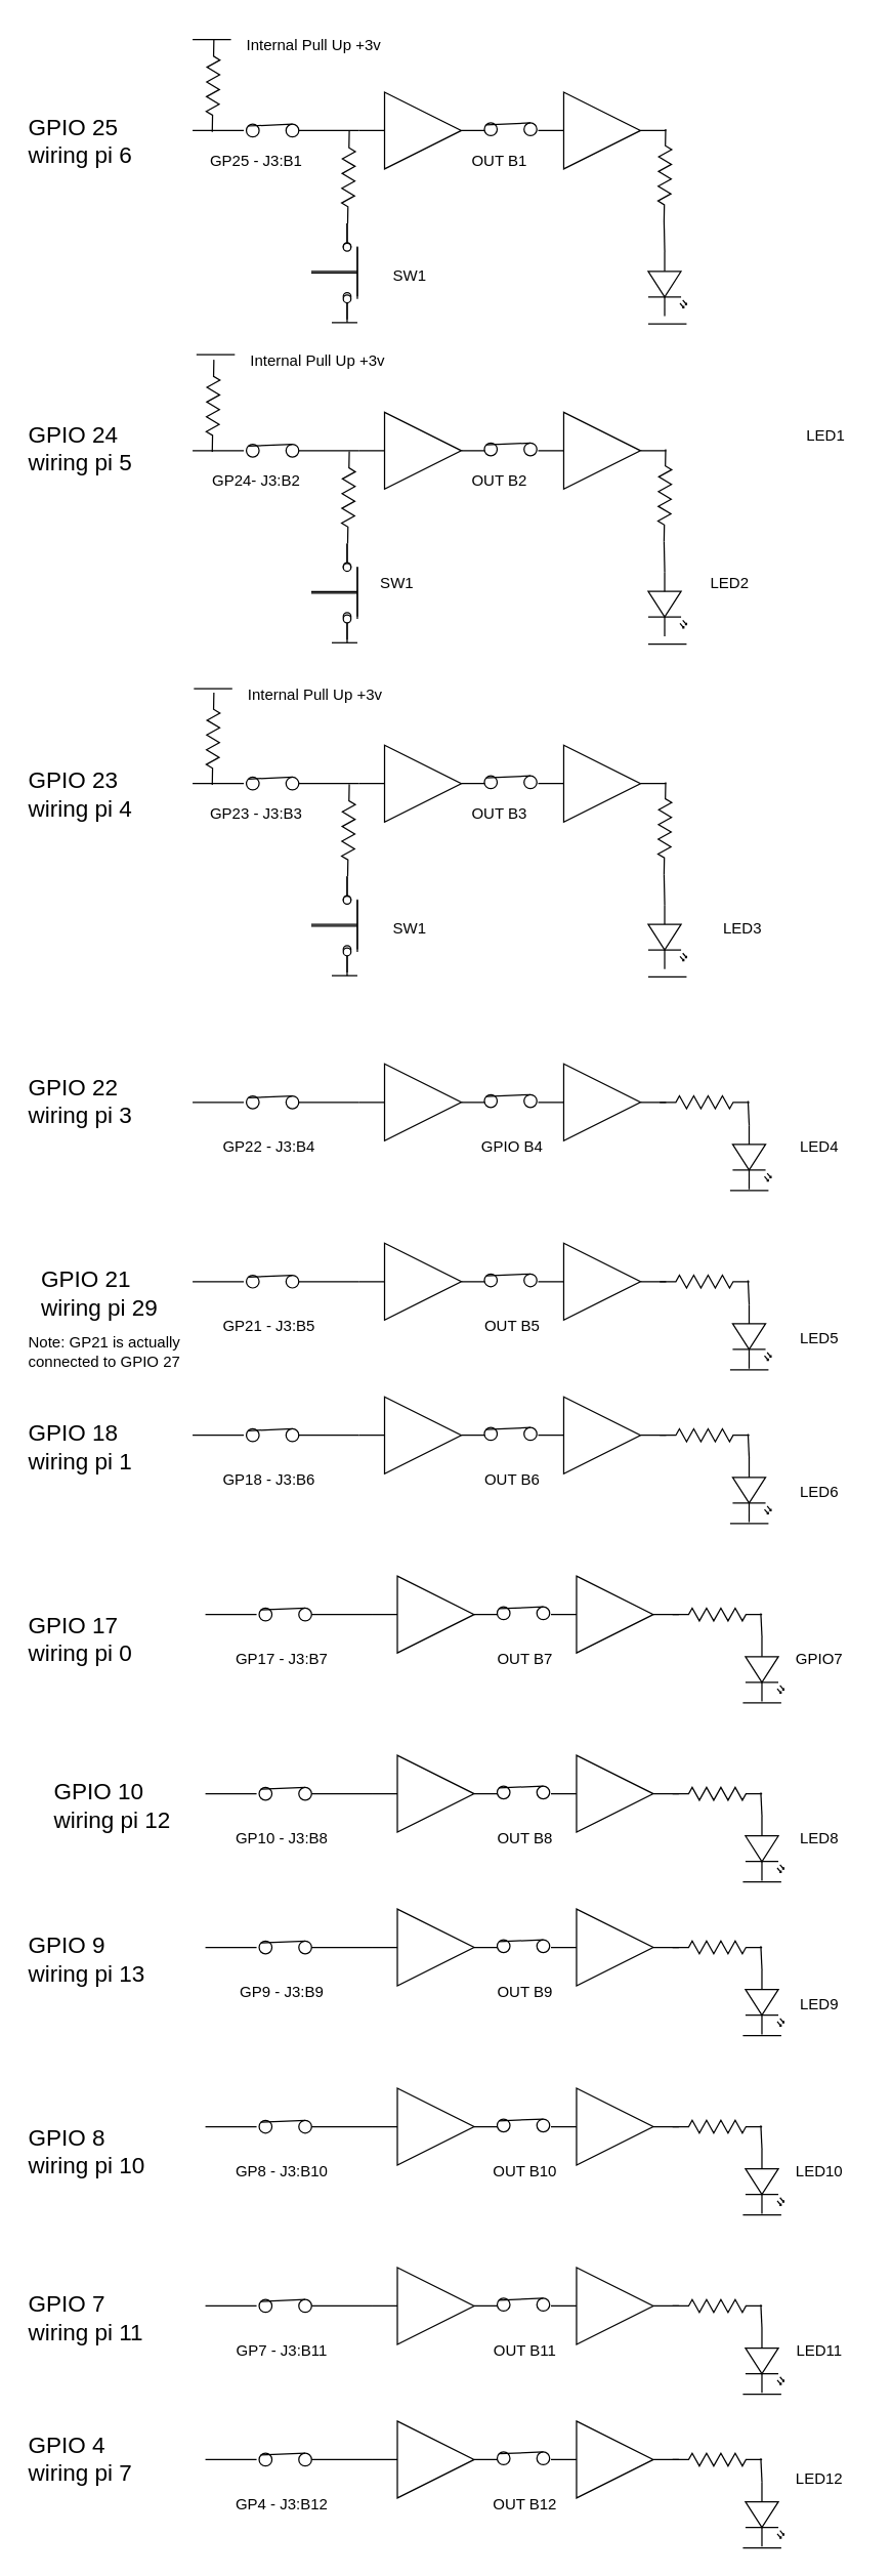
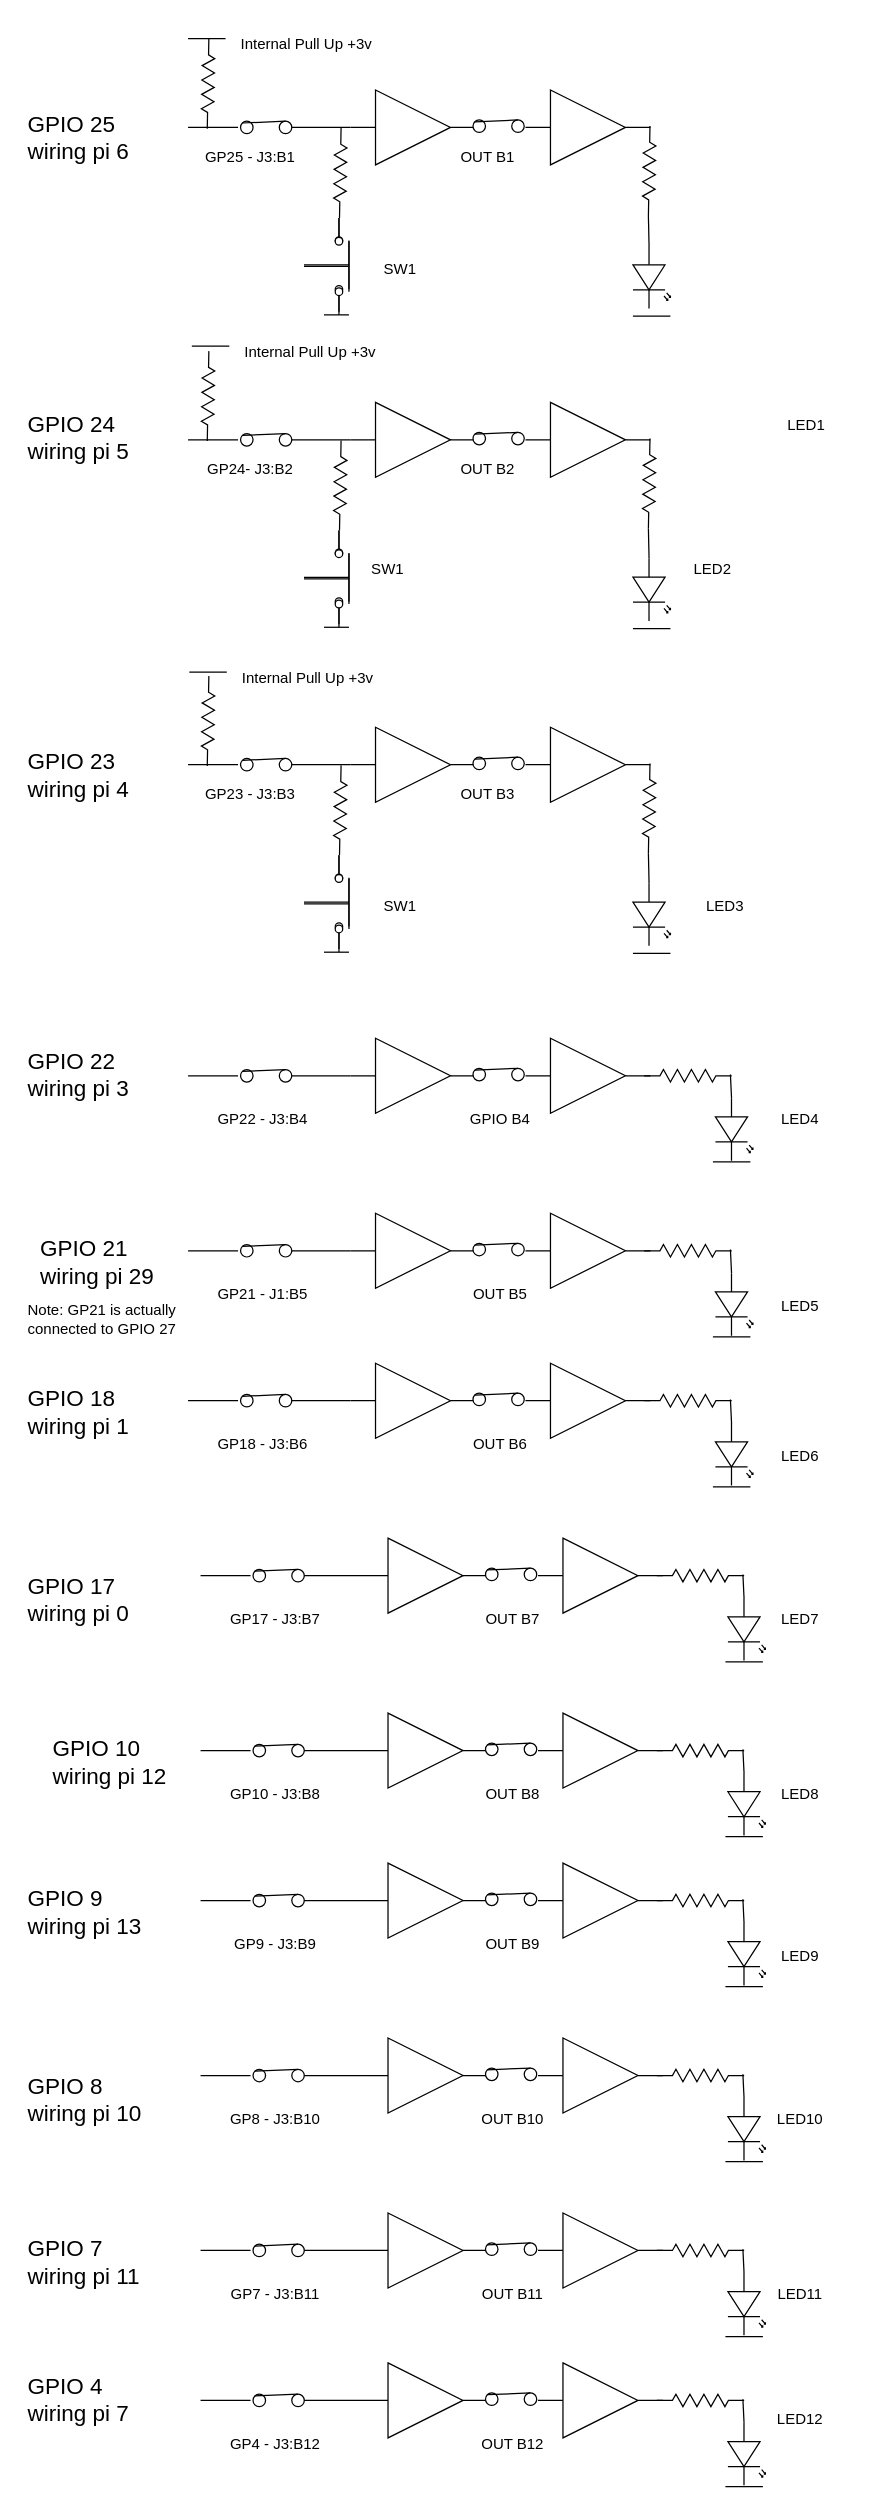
- <mxCell id="110" value="GP21 - J3:B5" style="text;html=1;align=center;verticalAlign=middle;whiteSpace=wrap;rounded=0;" parent="94" vertex="1"><mxGeometry x="10" y="50" width="100" height="30" as="geometry" /></mxCell>
+ <mxCell id="110" value="GP21 - J1:B5" style="text;html=1;align=center;verticalAlign=middle;whiteSpace=wrap;rounded=0;" parent="94" vertex="1"><mxGeometry x="10" y="50" width="100" height="30" as="geometry" /></mxCell>
- <mxCell id="254" value="GPIO7" style="text;html=1;align=center;verticalAlign=middle;whiteSpace=wrap;rounded=0;" parent="1" vertex="1"><mxGeometry x="610" y="1280" width="60" height="30" as="geometry" /></mxCell>
+ <mxCell id="254" value="LED7" style="text;html=1;align=center;verticalAlign=middle;whiteSpace=wrap;rounded=0;" parent="1" vertex="1"><mxGeometry x="610" y="1280" width="60" height="30" as="geometry" /></mxCell>
